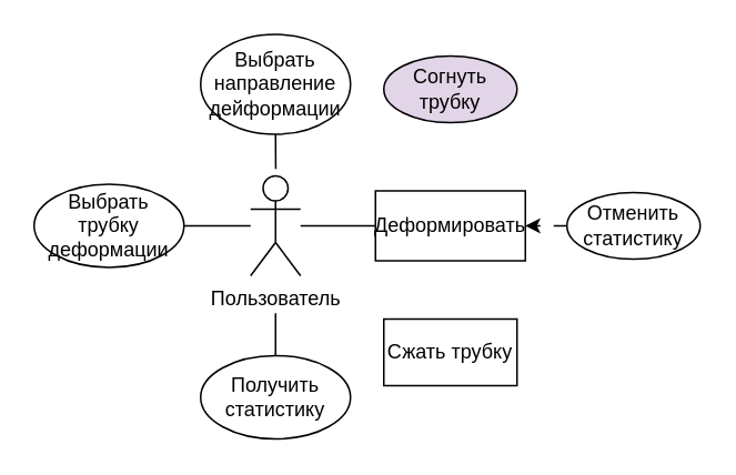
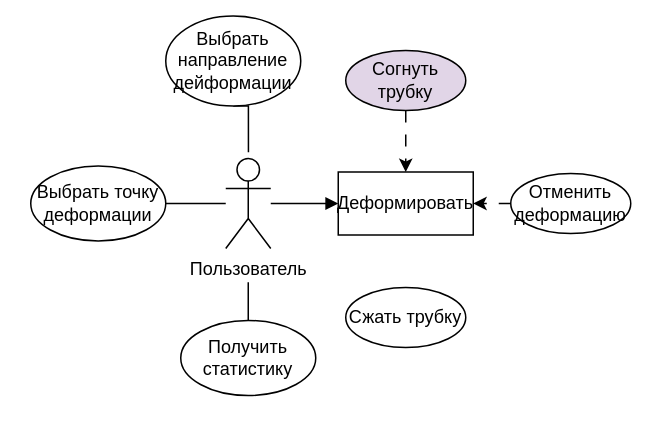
- <mxCell id="12" value="Выбрать направление дейформации" style="ellipse;whiteSpace=wrap;html=1;" parent="1" vertex="1"><mxGeometry x="120" y="20" width="90" height="60" as="geometry" /></mxCell>
+ <mxCell id="12" value="Выбрать направление дейформации" style="ellipse;whiteSpace=wrap;html=1;" parent="1" vertex="1"><mxGeometry x="110" y="10" width="90" height="60" as="geometry" /></mxCell>
+ <mxCell id="7" value="" style="endArrow=classic;html=1;rounded=0;exitX=0.5;exitY=1;exitDx=0;exitDy=0;entryX=0.5;entryY=0;entryDx=0;entryDy=0;dashed=1;dashPattern=8 8;" parent="1" source="5" target="4" edge="1"><mxGeometry width="50" height="50" relative="1" as="geometry"><mxPoint x="256" y="175" as="sourcePoint" /><mxPoint x="306" y="125" as="targetPoint" /></mxGeometry></mxCell>
- <mxCell id="10" value="Выбрать трубку деформации" style="ellipse;whiteSpace=wrap;html=1;" parent="1" vertex="1"><mxGeometry x="20" y="110" width="90" height="50" as="geometry" /></mxCell>
+ <mxCell id="10" value="Выбрать точку деформации" style="ellipse;whiteSpace=wrap;html=1;" parent="1" vertex="1"><mxGeometry x="20" y="110" width="90" height="50" as="geometry" /></mxCell>
- <mxCell id="2" style="edgeStyle=orthogonalEdgeStyle;rounded=0;orthogonalLoop=1;jettySize=auto;html=1;endArrow=none;startFill=0;" parent="1" source="3" target="4" edge="1"><mxGeometry relative="1" as="geometry" /></mxCell>
+ <mxCell id="2" style="edgeStyle=orthogonalEdgeStyle;rounded=0;orthogonalLoop=1;jettySize=auto;html=1;endArrow=block;startFill=0;" parent="1" source="3" target="4" edge="1"><mxGeometry relative="1" as="geometry" /></mxCell>
- <mxCell id="6" value="Отменить статистику" style="ellipse;whiteSpace=wrap;html=1;" parent="1" vertex="1"><mxGeometry x="340" y="115" width="80" height="40" as="geometry" /></mxCell>
+ <mxCell id="6" value="Отменить деформацию" style="ellipse;whiteSpace=wrap;html=1;" parent="1" vertex="1"><mxGeometry x="340" y="115" width="80" height="40" as="geometry" /></mxCell>
- <mxCell id="15" value="Сжать трубку" style="whiteSpace=wrap;html=1;rounded=0;" vertex="1" parent="1"><mxGeometry x="230" y="191" width="80" height="40" as="geometry" /></mxCell>
+ <mxCell id="15" value="Сжать трубку" style="ellipse;whiteSpace=wrap;html=1;" vertex="1" parent="1"><mxGeometry x="230" y="191" width="80" height="40" as="geometry" /></mxCell>
